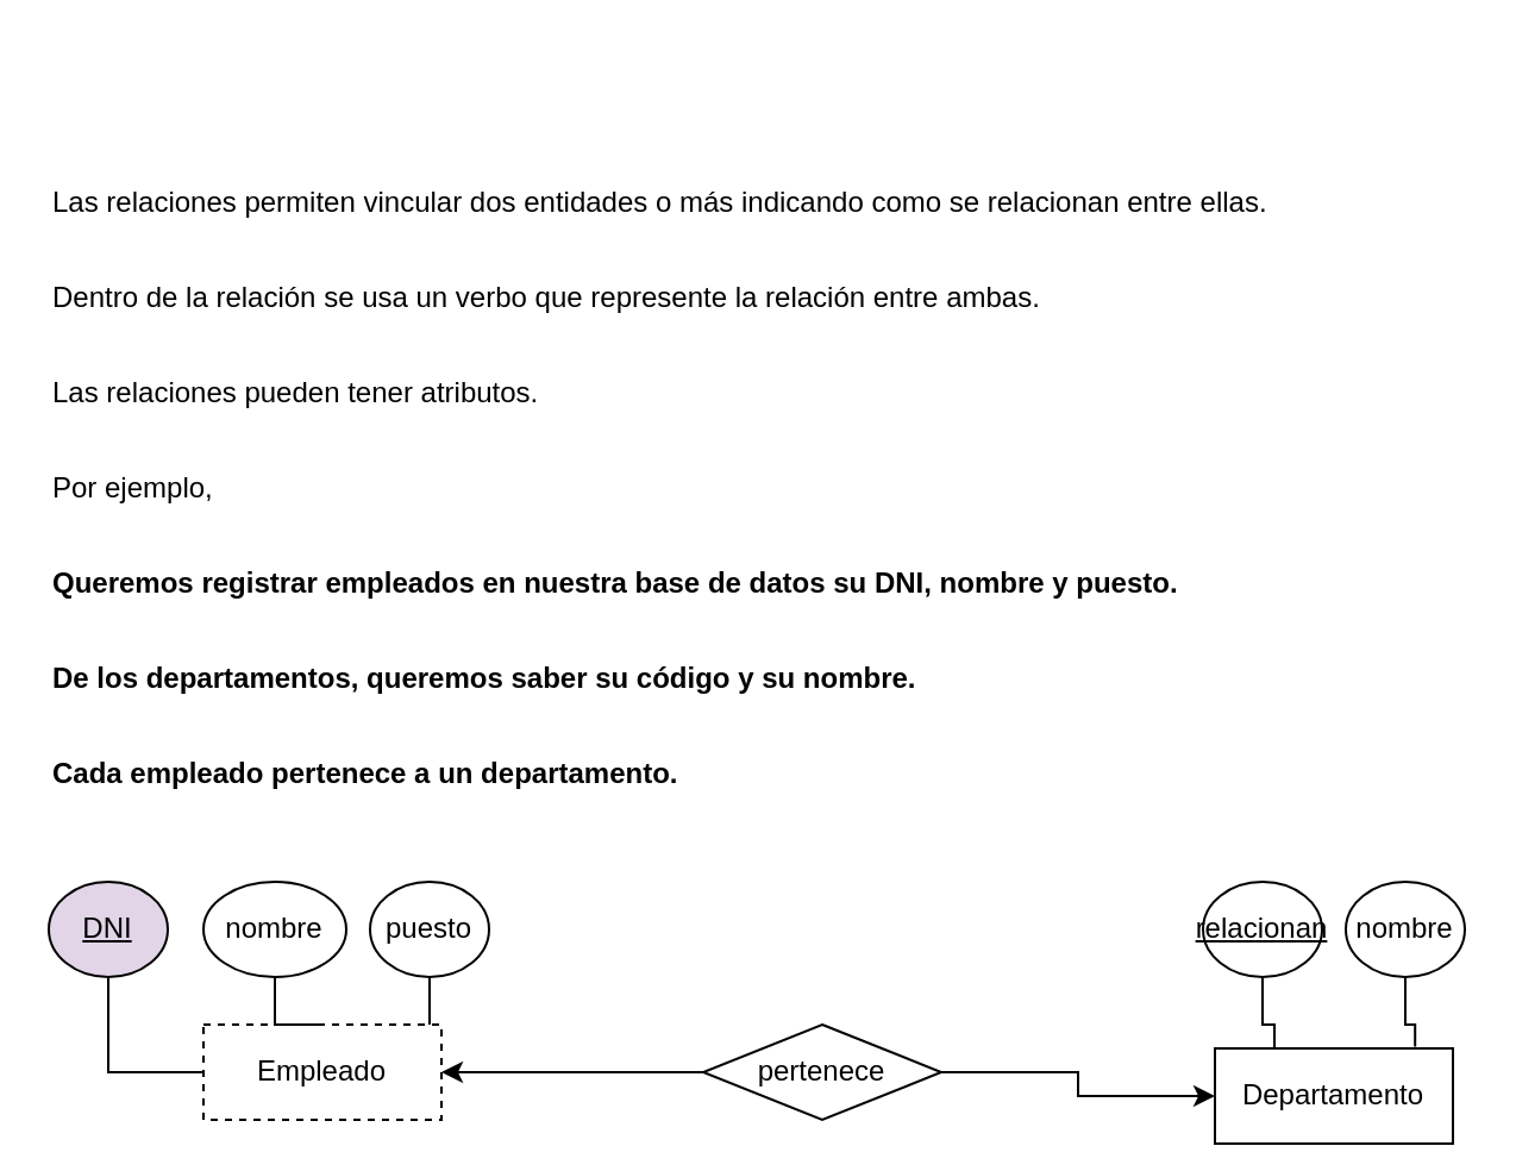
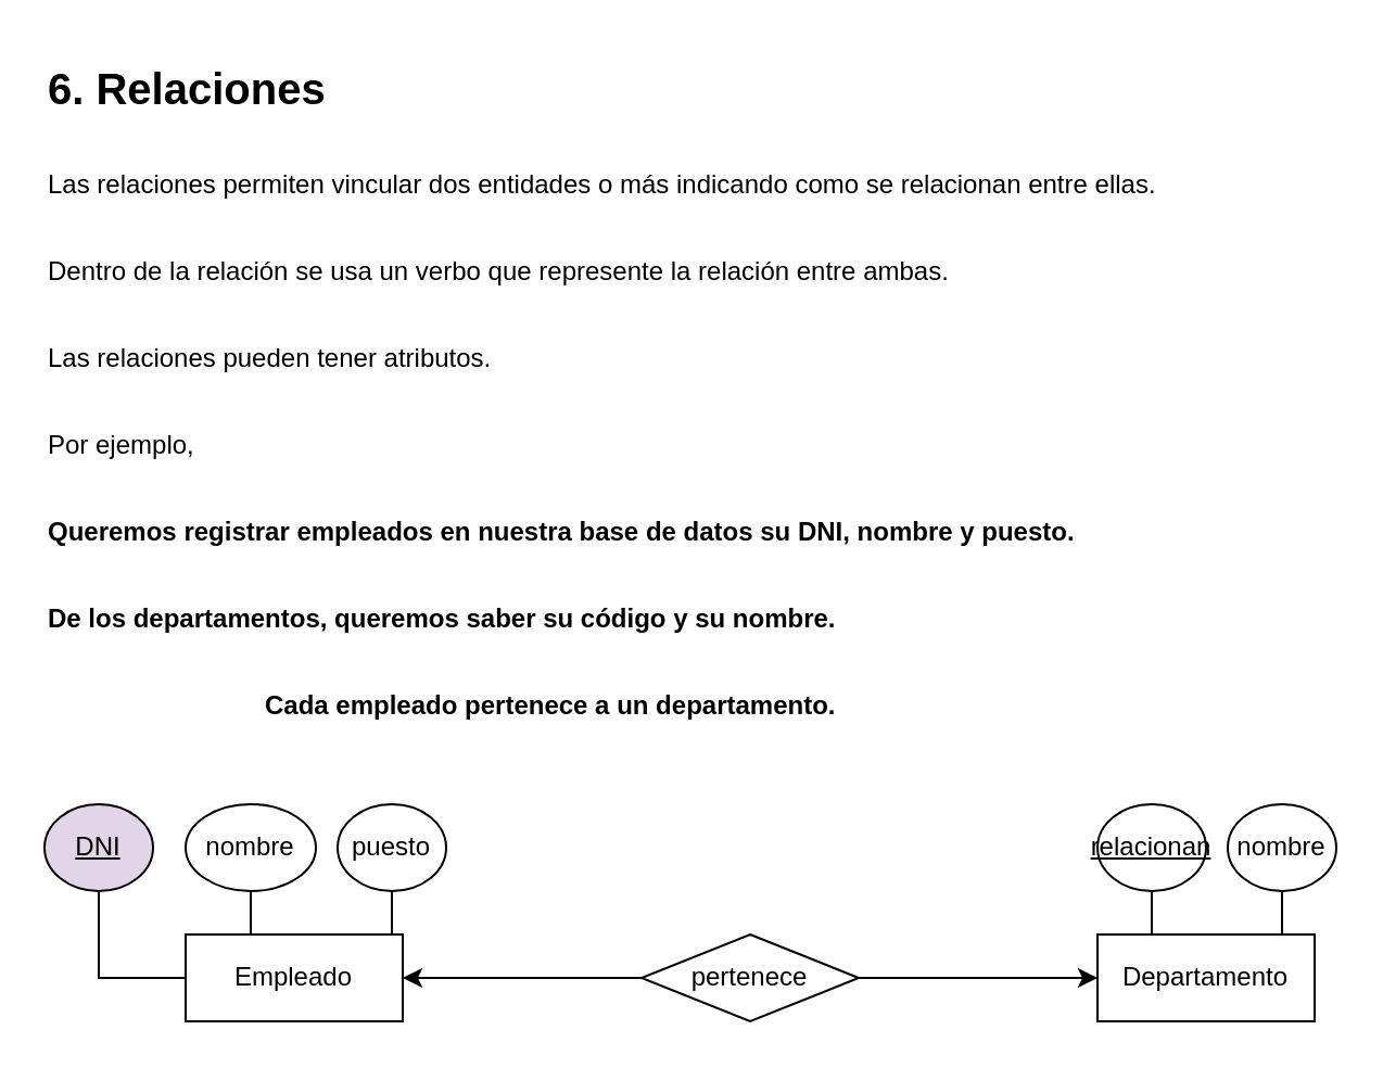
+ <mxCell id="2" value="6. Relaciones" style="text;html=1;align=left;verticalAlign=middle;resizable=0;points=[];autosize=1;strokeColor=none;fillColor=none;strokeWidth=0;fontSize=20;fontStyle=1" parent="1" vertex="1"><mxGeometry x="20" y="20" width="140" height="40" as="geometry" /></mxCell>
- <mxCell id="23" value="&lt;span style=&quot;font-weight: 700;&quot;&gt;Cada empleado pertenece a un departamento.&lt;/span&gt;" style="text;html=1;align=left;verticalAlign=middle;resizable=0;points=[];autosize=1;strokeColor=none;fillColor=none;" vertex="1" parent="1"><mxGeometry x="20" y="310" width="290" height="30" as="geometry" /></mxCell>
+ <mxCell id="23" value="&lt;span style=&quot;font-weight: 700;&quot;&gt;Cada empleado pertenece a un departamento.&lt;/span&gt;" style="text;html=1;align=left;verticalAlign=middle;resizable=0;points=[];autosize=1;strokeColor=none;fillColor=none;" vertex="1" parent="1"><mxGeometry x="120" y="310" width="290" height="30" as="geometry" /></mxCell>
- <mxCell id="6" value="Empleado" style="whiteSpace=wrap;html=1;align=center;dashed=1;" parent="1" vertex="1"><mxGeometry x="85" y="430" width="100" height="40" as="geometry" /></mxCell>
+ <mxCell id="6" value="Empleado" style="whiteSpace=wrap;html=1;align=center;" parent="1" vertex="1"><mxGeometry x="85" y="430" width="100" height="40" as="geometry" /></mxCell>
- <mxCell id="12" value="Departamento" style="whiteSpace=wrap;html=1;align=center;" parent="1" vertex="1"><mxGeometry x="510" y="440" width="100" height="40" as="geometry" /></mxCell>
+ <mxCell id="12" value="Departamento" style="whiteSpace=wrap;html=1;align=center;" parent="1" vertex="1"><mxGeometry x="505" y="430" width="100" height="40" as="geometry" /></mxCell>
